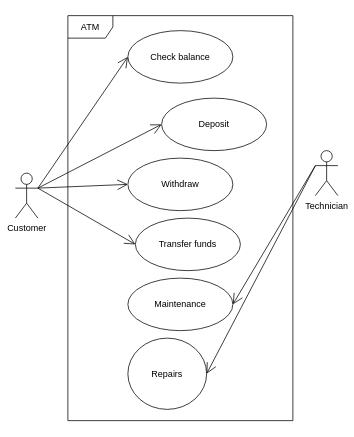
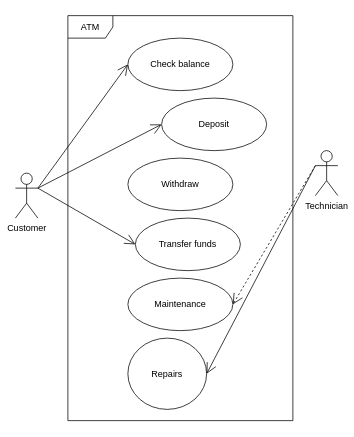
- <mxCell id="3" value="Check balance" style="ellipse;whiteSpace=wrap;html=1;" vertex="1" parent="1"><mxGeometry x="170" y="40" width="140" height="70" as="geometry" /></mxCell>
+ <mxCell id="3" value="Check balance" style="ellipse;whiteSpace=wrap;html=1;" vertex="1" parent="1"><mxGeometry x="170" y="50" width="140" height="70" as="geometry" /></mxCell>
- <mxCell id="14" value="" style="endArrow=open;endFill=1;endSize=12;html=1;rounded=0;entryX=0;entryY=0.5;entryDx=0;entryDy=0;exitX=1;exitY=0.333;exitDx=0;exitDy=0;exitPerimeter=0;" edge="1" parent="1" source="9" target="6"><mxGeometry width="160" relative="1" as="geometry"><mxPoint x="50" y="260" as="sourcePoint" /><mxPoint x="90" y="470" as="targetPoint" /></mxGeometry></mxCell>
- <mxCell id="16" value="" style="endArrow=open;endFill=1;endSize=12;html=1;rounded=0;exitX=0;exitY=0.333;exitDx=0;exitDy=0;exitPerimeter=0;entryX=1;entryY=0.5;entryDx=0;entryDy=0;" edge="1" parent="1" source="10" target="8"><mxGeometry width="160" relative="1" as="geometry"><mxPoint x="40" y="380" as="sourcePoint" /><mxPoint x="80" y="460" as="targetPoint" /></mxGeometry></mxCell>
+ <mxCell id="16" value="" style="endArrow=open;endFill=1;endSize=12;html=1;rounded=0;exitX=0;exitY=0.333;exitDx=0;exitDy=0;exitPerimeter=0;entryX=1;entryY=0.5;entryDx=0;entryDy=0;dashed=1;" edge="1" parent="1" source="10" target="8"><mxGeometry width="160" relative="1" as="geometry"><mxPoint x="40" y="380" as="sourcePoint" /><mxPoint x="80" y="460" as="targetPoint" /></mxGeometry></mxCell>
